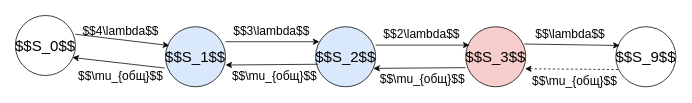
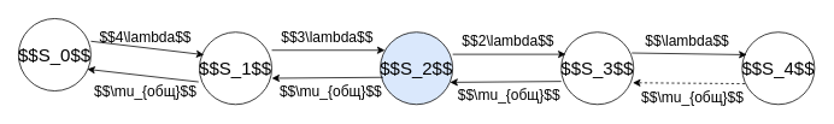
- <mxCell id="3" value="&lt;font style=&quot;font-size: 20px;&quot;&gt;$$S_1$$&lt;/font&gt;" style="ellipse;whiteSpace=wrap;html=1;fillColor=#dae8fc;" vertex="1" parent="1"><mxGeometry x="220" y="35" width="80" height="80" as="geometry" /></mxCell>
+ <mxCell id="3" value="&lt;font style=&quot;font-size: 20px;&quot;&gt;$$S_1$$&lt;/font&gt;" style="ellipse;whiteSpace=wrap;html=1;" vertex="1" parent="1"><mxGeometry x="220" y="35" width="80" height="80" as="geometry" /></mxCell>
- <mxCell id="5" value="&lt;font style=&quot;font-size: 20px;&quot;&gt;$$S_3$$&lt;/font&gt;" style="ellipse;whiteSpace=wrap;html=1;fillColor=#f8cecc;" vertex="1" parent="1"><mxGeometry x="620" y="35" width="80" height="80" as="geometry" /></mxCell>
+ <mxCell id="5" value="&lt;font style=&quot;font-size: 20px;&quot;&gt;$$S_3$$&lt;/font&gt;" style="ellipse;whiteSpace=wrap;html=1;" vertex="1" parent="1"><mxGeometry x="620" y="35" width="80" height="80" as="geometry" /></mxCell>
- <mxCell id="6" value="&lt;font style=&quot;font-size: 20px;&quot;&gt;$$S_9$$&lt;/font&gt;" style="ellipse;whiteSpace=wrap;html=1;" vertex="1" parent="1"><mxGeometry x="820" y="35" width="80" height="80" as="geometry" /></mxCell>
+ <mxCell id="6" value="&lt;font style=&quot;font-size: 20px;&quot;&gt;$$S_4$$&lt;/font&gt;" style="ellipse;whiteSpace=wrap;html=1;" vertex="1" parent="1"><mxGeometry x="820" y="35" width="80" height="80" as="geometry" /></mxCell>
